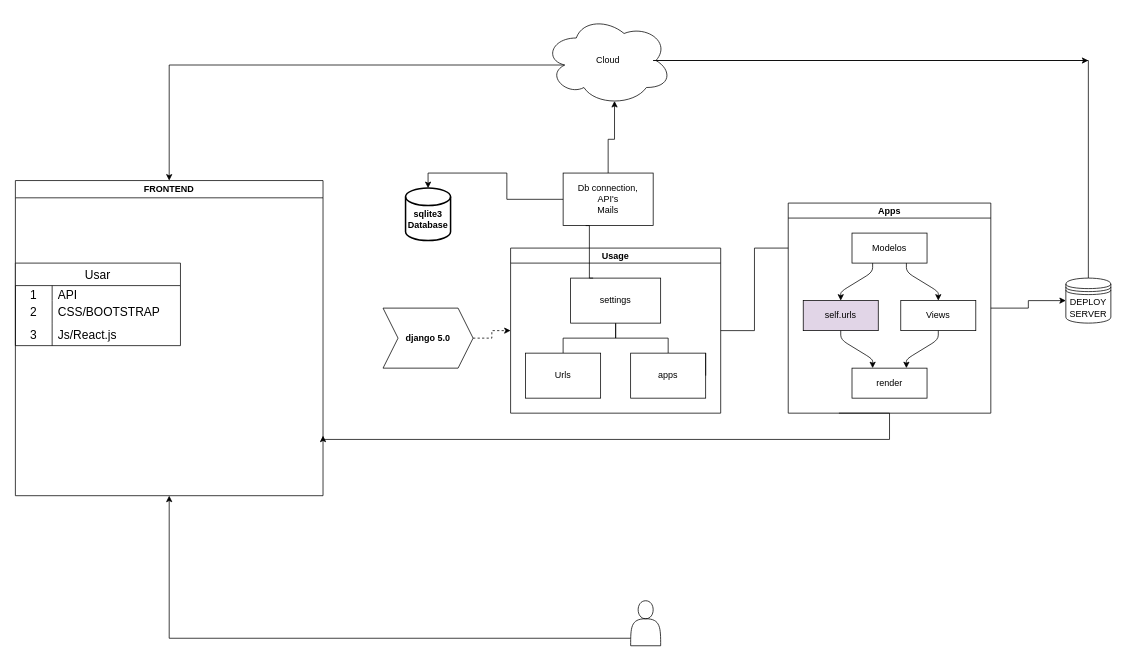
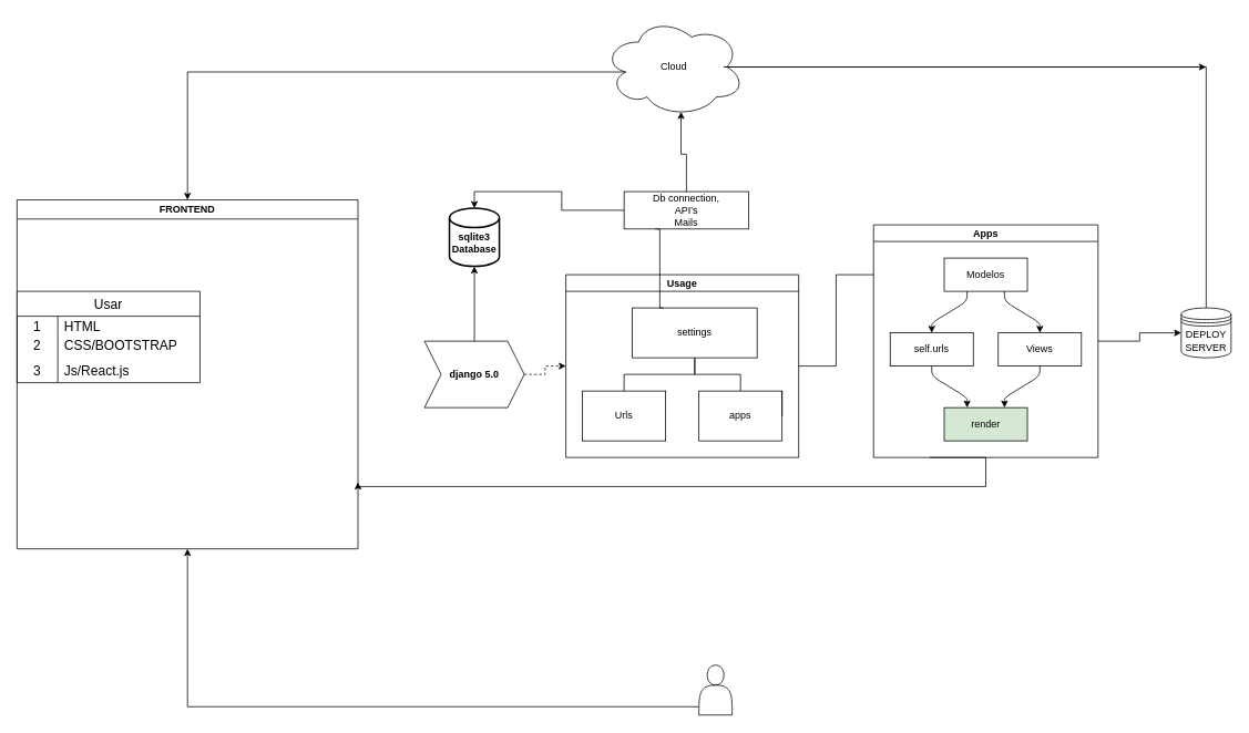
- <mxCell id="25" value="&lt;div&gt;Db connection,&lt;/div&gt;&lt;div&gt;API's&lt;br&gt;Mails&lt;br&gt;&lt;/div&gt;" style="rounded=0;whiteSpace=wrap;html=1;" vertex="1" parent="1"><mxGeometry x="750" y="230" width="120" height="70" as="geometry" /></mxCell>
+ <mxCell id="25" value="&lt;div&gt;Db connection,&lt;/div&gt;&lt;div&gt;API's&lt;br&gt;Mails&lt;br&gt;&lt;/div&gt;" style="rounded=0;whiteSpace=wrap;html=1;" vertex="1" parent="1"><mxGeometry x="750" y="230" width="150" height="45" as="geometry" /></mxCell>
+ <mxCell id="13" style="edgeStyle=orthogonalEdgeStyle;rounded=0;orthogonalLoop=1;jettySize=auto;html=1;exitX=0.5;exitY=0;exitDx=0;exitDy=0;" edge="1" parent="1" source="15" target="16"><mxGeometry relative="1" as="geometry"><mxPoint x="570" y="340" as="targetPoint" /></mxGeometry></mxCell>
- <mxCell id="6" value="API" style="shape=partialRectangle;html=1;whiteSpace=wrap;connectable=0;fillColor=none;top=0;left=0;bottom=0;right=0;align=left;spacingLeft=6;overflow=hidden;strokeColor=inherit;fontSize=16;" vertex="1" parent="4"><mxGeometry x="49" width="171" height="20" as="geometry"><mxRectangle width="171" height="20" as="alternateBounds" /></mxGeometry></mxCell>
+ <mxCell id="6" value="HTML" style="shape=partialRectangle;html=1;whiteSpace=wrap;connectable=0;fillColor=none;top=0;left=0;bottom=0;right=0;align=left;spacingLeft=6;overflow=hidden;strokeColor=inherit;fontSize=16;" vertex="1" parent="4"><mxGeometry x="49" width="171" height="20" as="geometry"><mxRectangle width="171" height="20" as="alternateBounds" /></mxGeometry></mxCell>
- <mxCell id="22" value="settings" style="whiteSpace=wrap;html=1;align=center;treeFolding=1;treeMoving=1;newEdgeStyle={&quot;edgeStyle&quot;:&quot;elbowEdgeStyle&quot;,&quot;startArrow&quot;:&quot;none&quot;,&quot;endArrow&quot;:&quot;none&quot;};" vertex="1" parent="19"><mxGeometry x="80" y="40" width="120" height="60" as="geometry" /></mxCell>
+ <mxCell id="22" value="settings" style="whiteSpace=wrap;html=1;align=center;treeFolding=1;treeMoving=1;newEdgeStyle={&quot;edgeStyle&quot;:&quot;elbowEdgeStyle&quot;,&quot;startArrow&quot;:&quot;none&quot;,&quot;endArrow&quot;:&quot;none&quot;};" vertex="1" parent="19"><mxGeometry x="80" y="40" width="150" height="60" as="geometry" /></mxCell>
- <mxCell id="33" value="self.urls" style="whiteSpace=wrap;html=1;fillColor=#e1d5e7;" vertex="1" parent="31"><mxGeometry x="20" y="130" width="100" height="40" as="geometry" /></mxCell>
+ <mxCell id="33" value="self.urls" style="whiteSpace=wrap;html=1;" vertex="1" parent="31"><mxGeometry x="20" y="130" width="100" height="40" as="geometry" /></mxCell>
- <mxCell id="37" value="render" style="whiteSpace=wrap;html=1;" vertex="1" parent="31"><mxGeometry x="85" y="220" width="100" height="40" as="geometry" /></mxCell>
+ <mxCell id="37" value="render" style="whiteSpace=wrap;html=1;fillColor=#d5e8d4;" vertex="1" parent="31"><mxGeometry x="85" y="220" width="100" height="40" as="geometry" /></mxCell>
